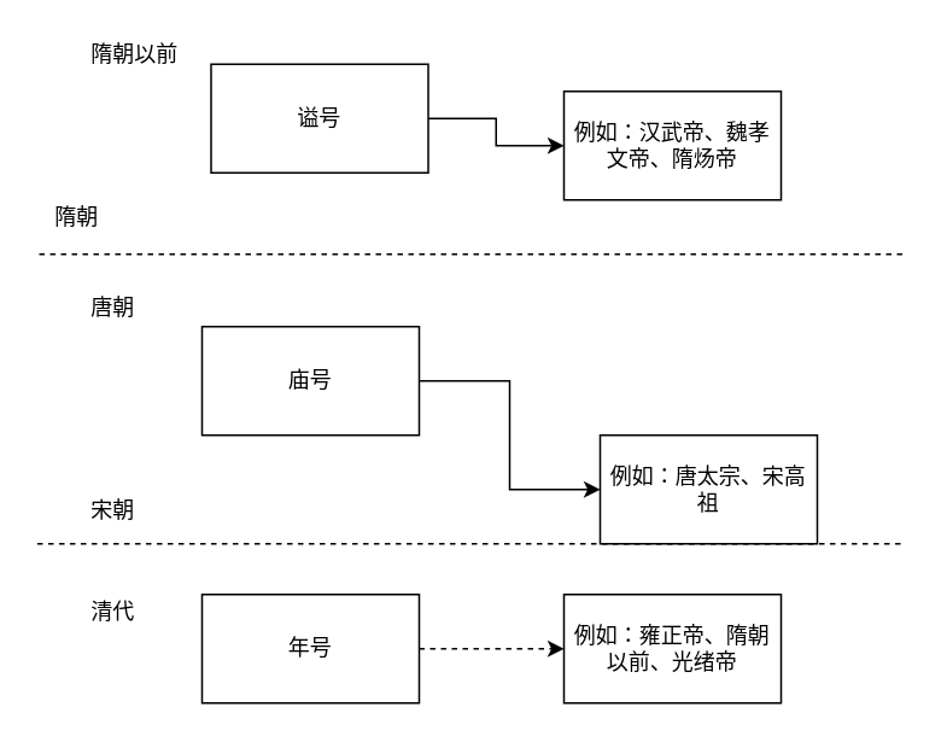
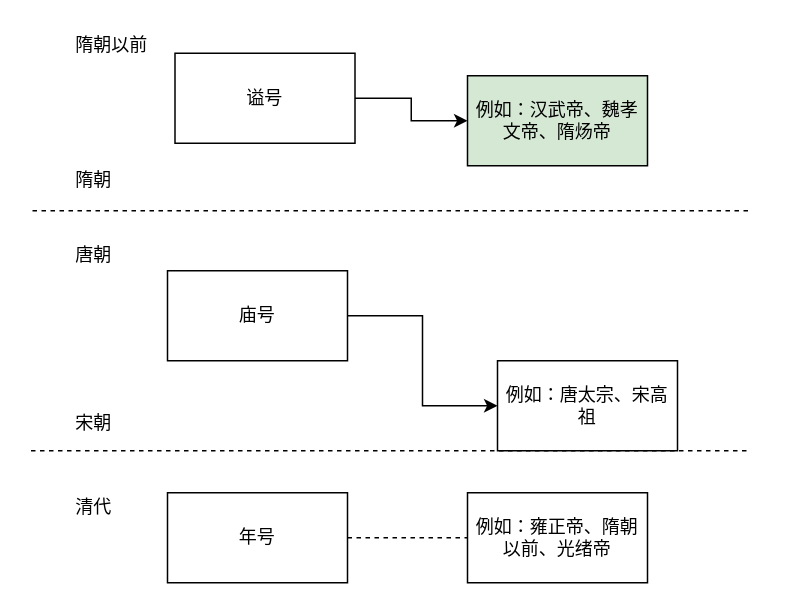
- <mxCell id="4" value="&lt;span&gt;例如：汉武帝、魏孝文帝、隋炀帝&lt;/span&gt;&lt;br&gt;" style="rounded=0;whiteSpace=wrap;html=1;" vertex="1" parent="1"><mxGeometry x="311" y="50" width="120" height="60" as="geometry" /></mxCell>
+ <mxCell id="4" value="&lt;span&gt;例如：汉武帝、魏孝文帝、隋炀帝&lt;/span&gt;&lt;br&gt;" style="rounded=0;whiteSpace=wrap;html=1;fillColor=#d5e8d4;" vertex="1" parent="1"><mxGeometry x="311" y="50" width="120" height="60" as="geometry" /></mxCell>
- <mxCell id="7" value="隋朝" style="text;html=1;resizable=0;points=[];autosize=1;align=left;verticalAlign=top;spacingTop=-4;" vertex="1" parent="1"><mxGeometry x="28" y="110" width="40" height="20" as="geometry" /></mxCell>
+ <mxCell id="7" value="隋朝" style="text;html=1;resizable=0;points=[];autosize=1;align=left;verticalAlign=top;spacingTop=-4;" vertex="1" parent="1"><mxGeometry x="48" y="110" width="40" height="20" as="geometry" /></mxCell>
- <mxCell id="14" value="" style="edgeStyle=orthogonalEdgeStyle;rounded=0;orthogonalLoop=1;jettySize=auto;html=1;dashed=1;" edge="1" parent="1" source="15" target="16"><mxGeometry relative="1" as="geometry" /></mxCell>
+ <mxCell id="14" value="" style="edgeStyle=orthogonalEdgeStyle;rounded=0;orthogonalLoop=1;jettySize=auto;html=1;dashed=1;endArrow=none;" edge="1" parent="1" source="15" target="16"><mxGeometry relative="1" as="geometry" /></mxCell>
